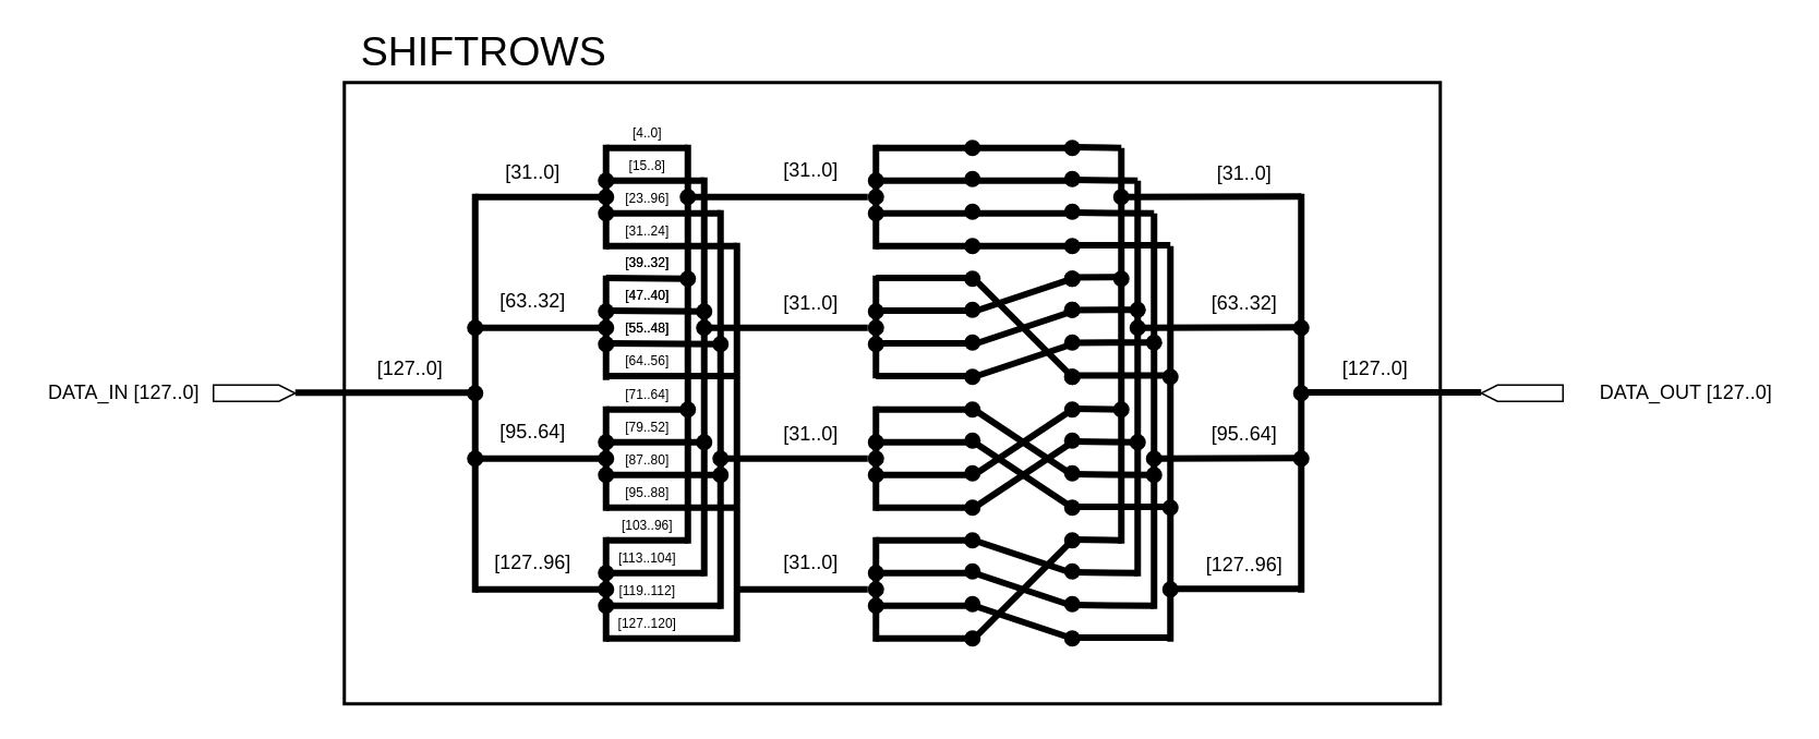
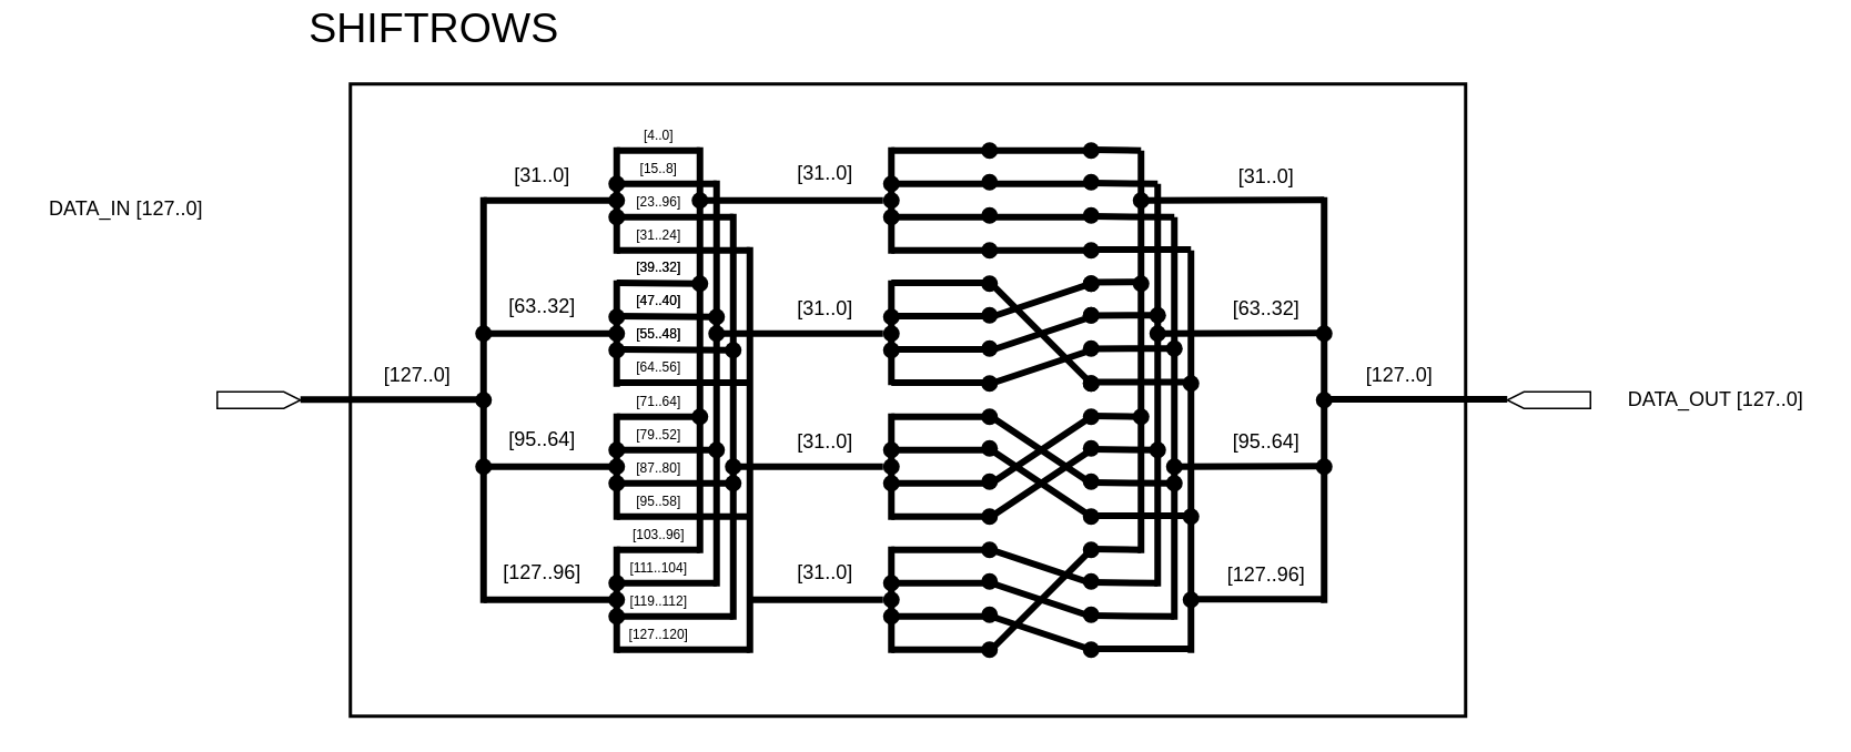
- <mxCell id="217" value="&lt;font style=&quot;font-size: 25px&quot;&gt;SHIFTROWS&lt;/font&gt;" style="text;html=1;align=center;verticalAlign=middle;resizable=0;points=[];autosize=1;strokeColor=none;" vertex="1" parent="1"><mxGeometry x="210" y="20" width="170" height="20" as="geometry" /></mxCell>
+ <mxCell id="217" value="&lt;font style=&quot;font-size: 25px&quot;&gt;SHIFTROWS&lt;/font&gt;" style="text;html=1;align=center;verticalAlign=middle;resizable=0;points=[];autosize=1;strokeColor=none;" vertex="1" parent="1"><mxGeometry x="175" y="5" width="170" height="20" as="geometry" /></mxCell>
- <mxCell id="4" value="DATA_IN [127..0]" style="text;html=1;align=center;verticalAlign=middle;resizable=0;points=[];autosize=1;strokeColor=none;" vertex="1" parent="1"><mxGeometry x="20" y="230" width="110" height="20" as="geometry" /></mxCell>
+ <mxCell id="4" value="DATA_IN [127..0]" style="text;html=1;align=center;verticalAlign=middle;resizable=0;points=[];autosize=1;strokeColor=none;" vertex="1" parent="1"><mxGeometry x="20" y="115" width="110" height="20" as="geometry" /></mxCell>
- <mxCell id="212" value="&lt;font style=&quot;font-size: 8px ; line-height: 100%&quot;&gt;[95..88]&lt;/font&gt;" style="text;html=1;align=center;verticalAlign=middle;resizable=0;points=[];autosize=1;strokeColor=none;" vertex="1" parent="1"><mxGeometry x="370" y="290" width="50" height="20" as="geometry" /></mxCell>
+ <mxCell id="212" value="&lt;font style=&quot;font-size: 8px ; line-height: 100%&quot;&gt;[95..58]&lt;/font&gt;" style="text;html=1;align=center;verticalAlign=middle;resizable=0;points=[];autosize=1;strokeColor=none;" vertex="1" parent="1"><mxGeometry x="370" y="290" width="50" height="20" as="geometry" /></mxCell>
- <mxCell id="214" value="&lt;font style=&quot;font-size: 8px ; line-height: 100%&quot;&gt;[113..104]&lt;/font&gt;" style="text;html=1;align=center;verticalAlign=middle;resizable=0;points=[];autosize=1;strokeColor=none;" vertex="1" parent="1"><mxGeometry x="370" y="330" width="50" height="20" as="geometry" /></mxCell>
+ <mxCell id="214" value="&lt;font style=&quot;font-size: 8px ; line-height: 100%&quot;&gt;[111..104]&lt;/font&gt;" style="text;html=1;align=center;verticalAlign=middle;resizable=0;points=[];autosize=1;strokeColor=none;" vertex="1" parent="1"><mxGeometry x="370" y="330" width="50" height="20" as="geometry" /></mxCell>
